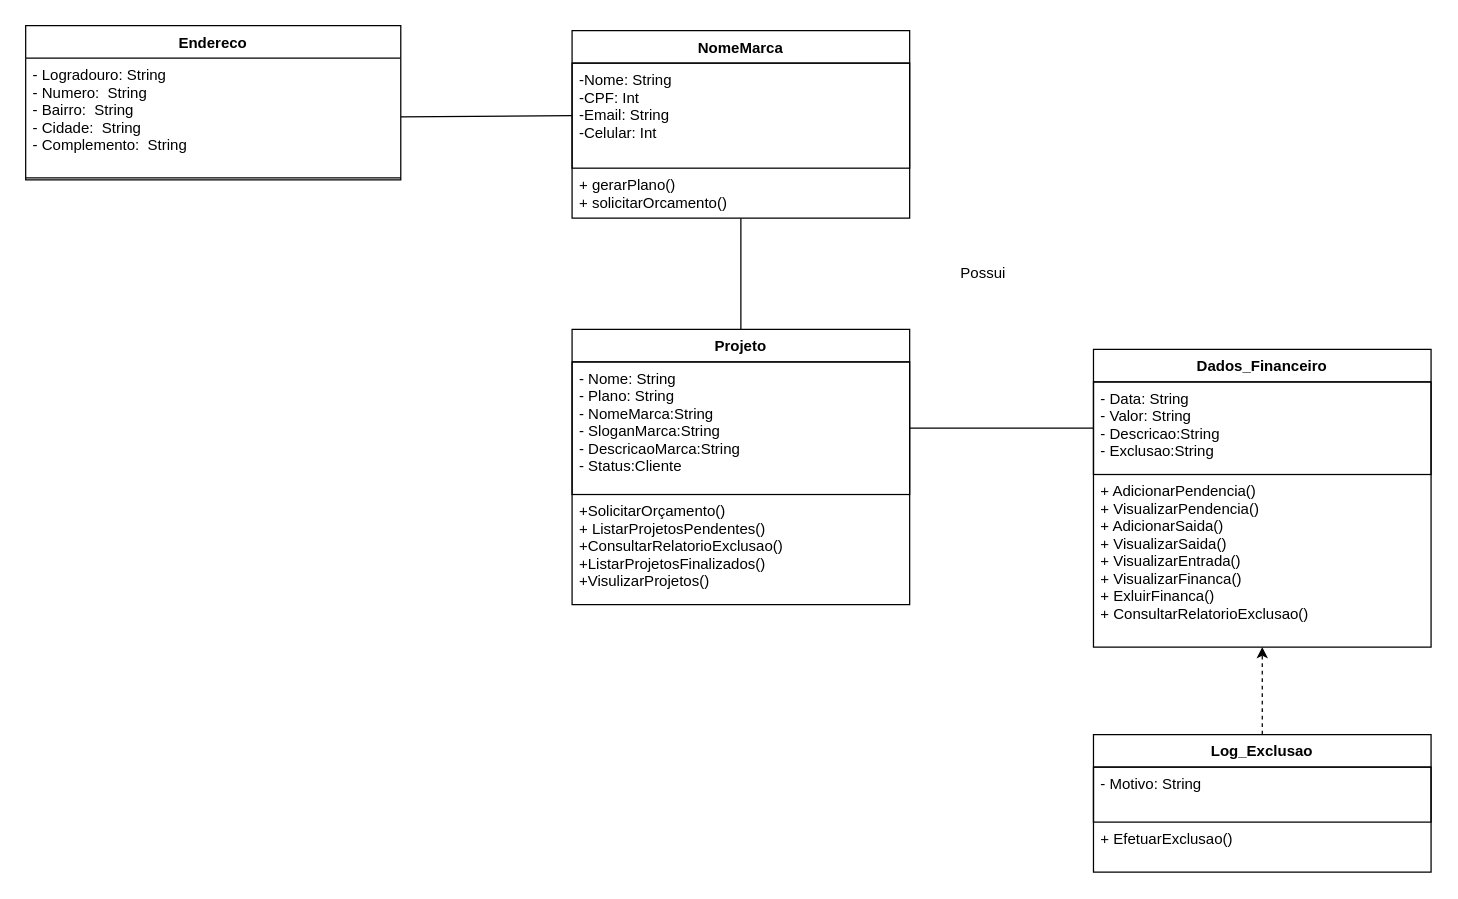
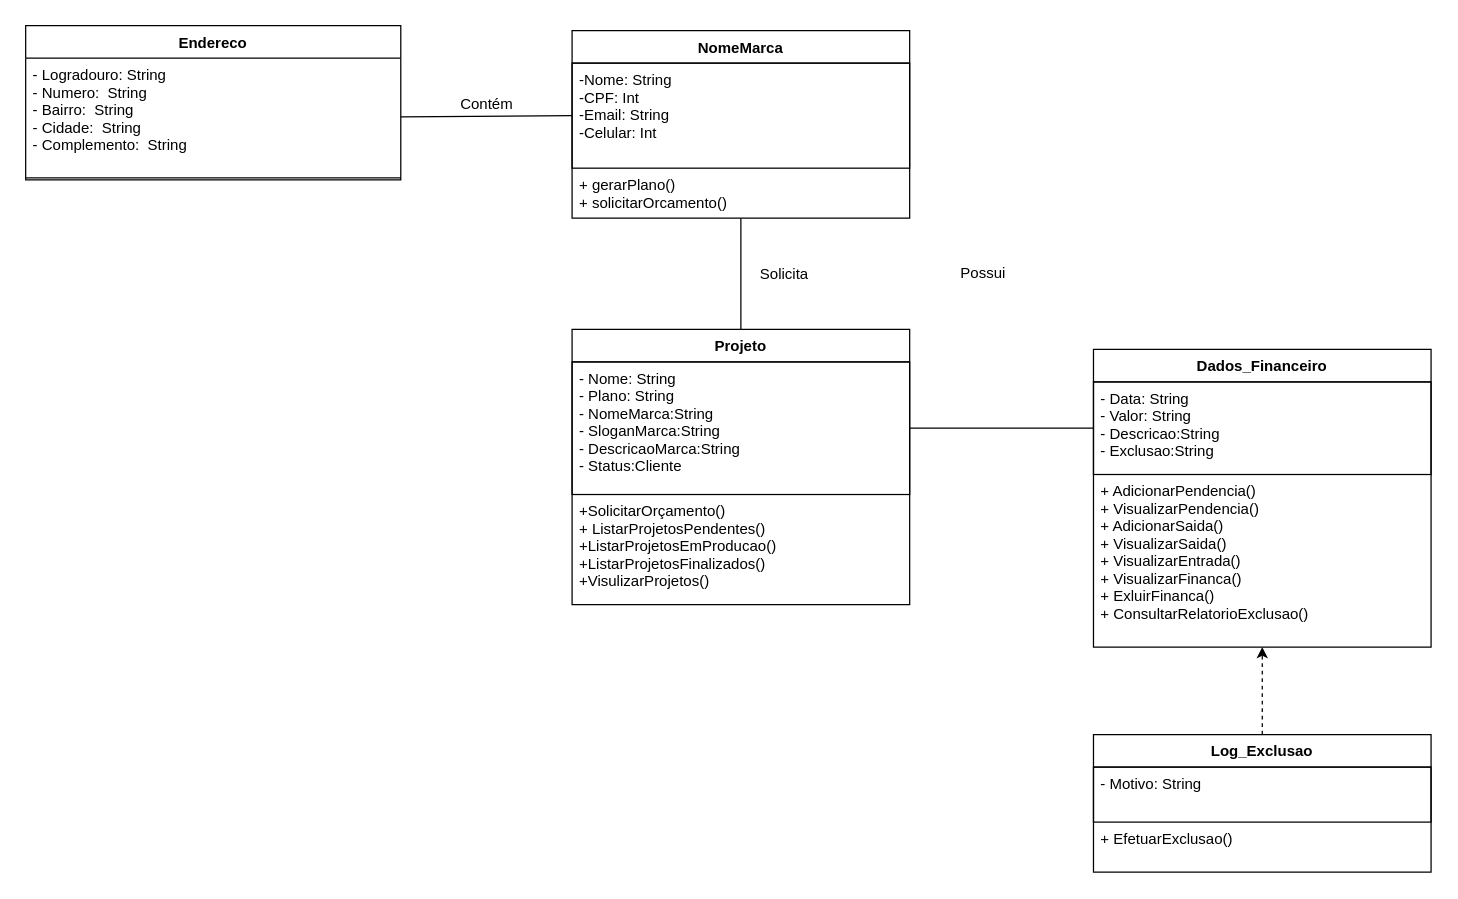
+ <mxCell id="21" value="Contém" style="text;html=1;strokeColor=none;fillColor=none;align=center;verticalAlign=middle;whiteSpace=wrap;rounded=0;" vertex="1" parent="1"><mxGeometry x="368.5" y="73" width="40" height="20" as="geometry" /></mxCell>
+ <mxCell id="22" value="Solicita" style="text;html=1;strokeColor=none;fillColor=none;align=center;verticalAlign=middle;whiteSpace=wrap;rounded=0;" vertex="1" parent="1"><mxGeometry x="607" y="208.5" width="40" height="20" as="geometry" /></mxCell>
- <mxCell id="7" value="+SolicitarOrçamento()&#10;+ ListarProjetosPendentes()&#10;+ConsultarRelatorioExclusao()&#10;+ListarProjetosFinalizados()&#10;+VisulizarProjetos()&#10;" style="text;strokeColor=none;fillColor=none;align=left;verticalAlign=top;spacingLeft=4;spacingRight=4;overflow=hidden;rotatable=0;points=[[0,0.5],[1,0.5]];portConstraint=eastwest;" parent="5" vertex="1"><mxGeometry y="132" width="270" height="88" as="geometry" /></mxCell>
+ <mxCell id="7" value="+SolicitarOrçamento()&#10;+ ListarProjetosPendentes()&#10;+ListarProjetosEmProducao()&#10;+ListarProjetosFinalizados()&#10;+VisulizarProjetos()&#10;" style="text;strokeColor=none;fillColor=none;align=left;verticalAlign=top;spacingLeft=4;spacingRight=4;overflow=hidden;rotatable=0;points=[[0,0.5],[1,0.5]];portConstraint=eastwest;" parent="5" vertex="1"><mxGeometry y="132" width="270" height="88" as="geometry" /></mxCell>
